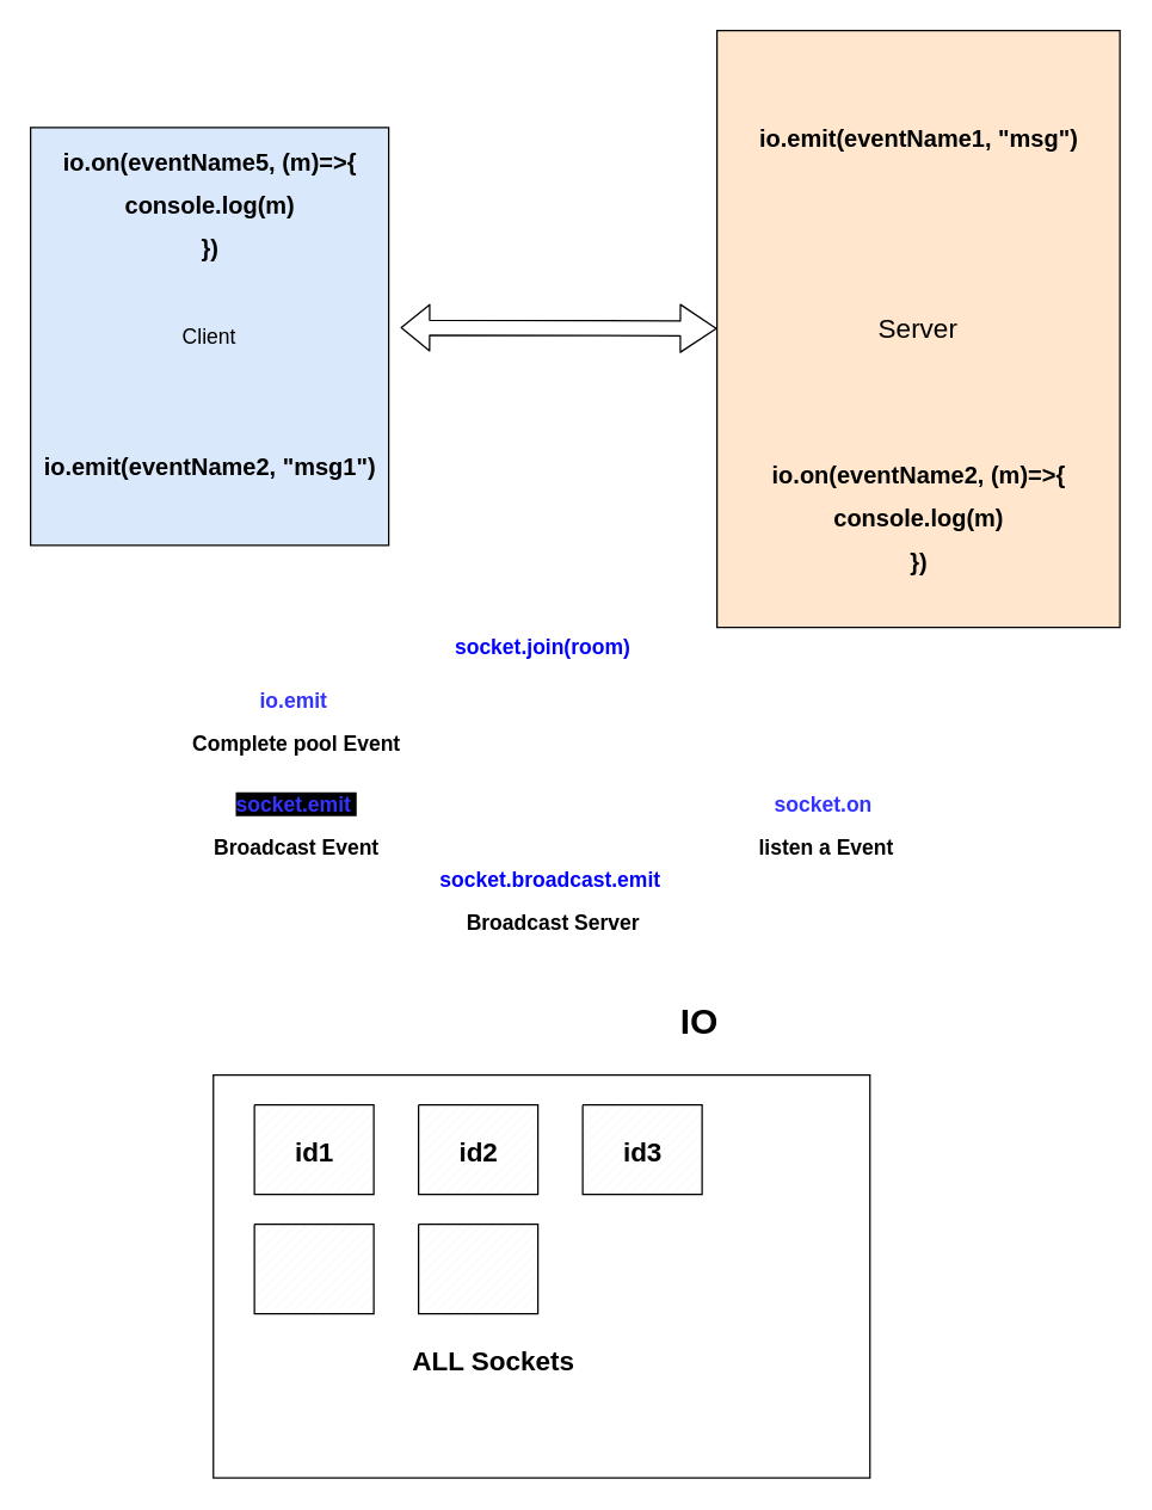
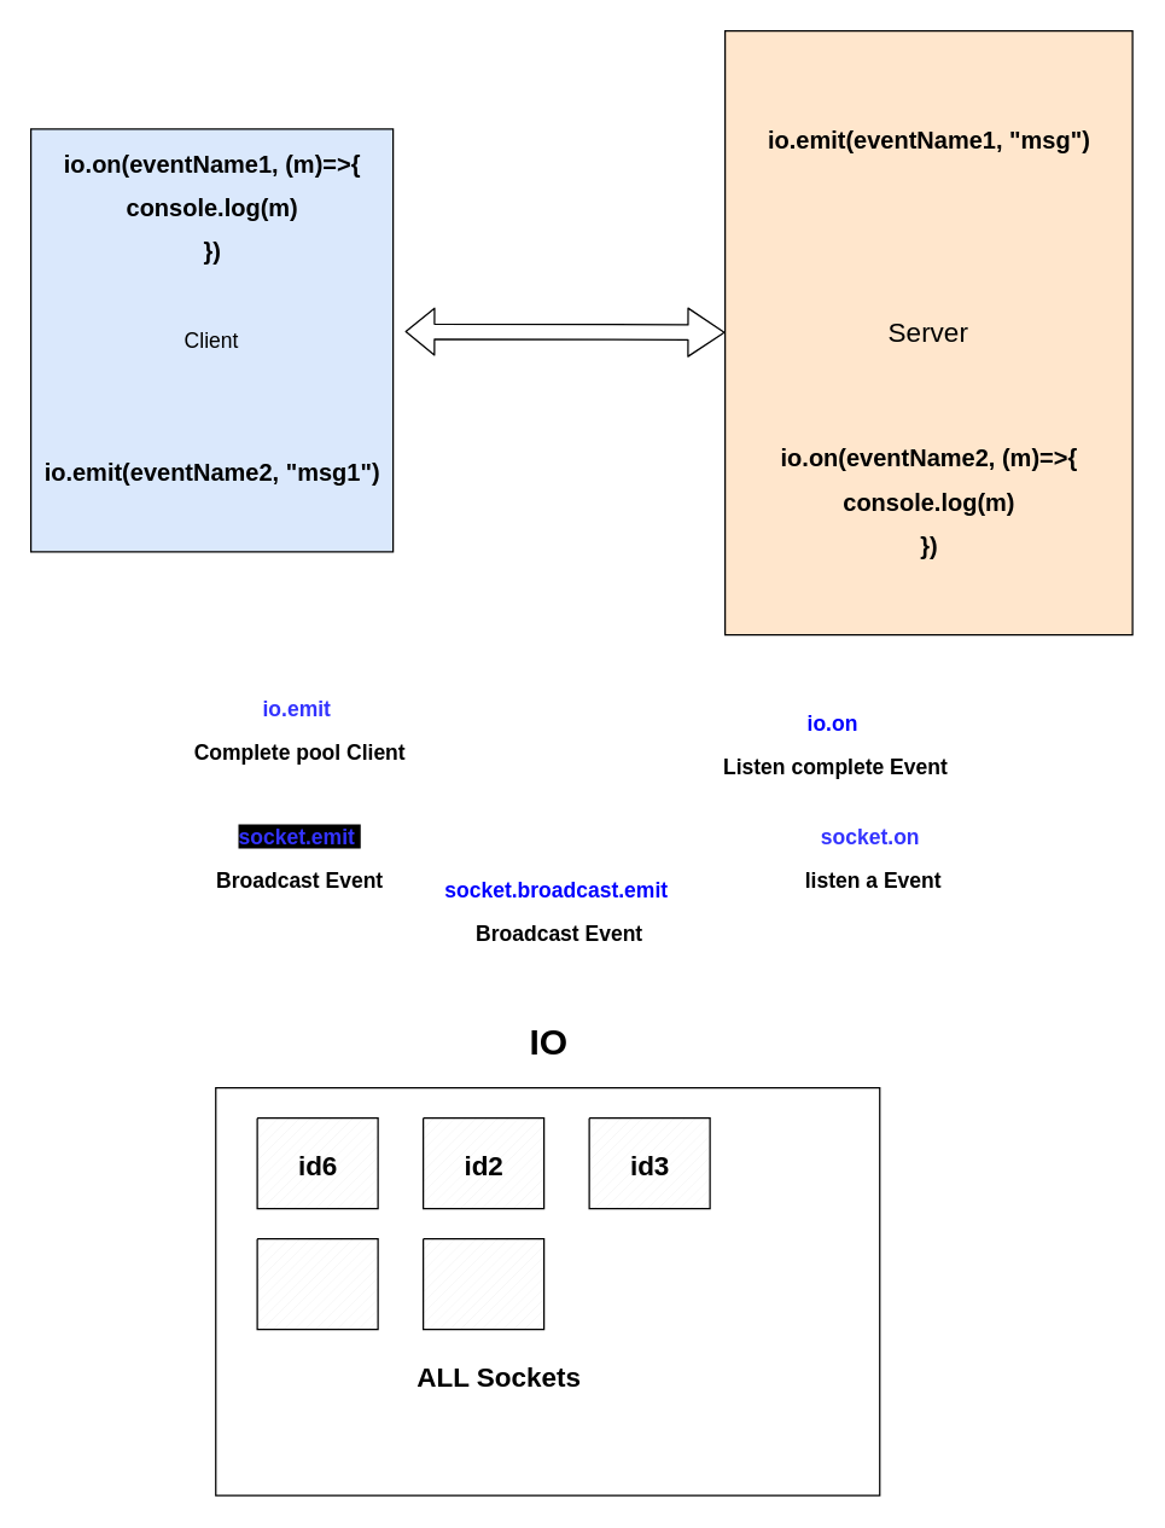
- <mxCell id="6" value="&lt;font style=&quot;font-size: 16px;&quot;&gt;io.on(eventName5, (m)=&amp;gt;{&lt;br&gt;console.log(m)&lt;br&gt;})&lt;/font&gt;" style="text;strokeColor=none;fillColor=none;html=1;fontSize=24;fontStyle=1;verticalAlign=middle;align=center;" parent="1" vertex="1"><mxGeometry x="25" y="85" width="230" height="100" as="geometry" /></mxCell>
+ <mxCell id="6" value="&lt;font style=&quot;font-size: 16px;&quot;&gt;io.on(eventName1, (m)=&amp;gt;{&lt;br&gt;console.log(m)&lt;br&gt;})&lt;/font&gt;" style="text;strokeColor=none;fillColor=none;html=1;fontSize=24;fontStyle=1;verticalAlign=middle;align=center;" parent="1" vertex="1"><mxGeometry x="25" y="85" width="230" height="100" as="geometry" /></mxCell>
- <mxCell id="7" value="&lt;font style=&quot;font-size: 16px;&quot;&gt;io.on(eventName2, (m)=&amp;gt;{&lt;br&gt;console.log(m)&lt;br&gt;})&lt;/font&gt;" style="text;strokeColor=none;fillColor=none;html=1;fontSize=24;fontStyle=1;verticalAlign=middle;align=center;" parent="1" vertex="1"><mxGeometry x="500" y="295" width="230" height="100" as="geometry" /></mxCell>
+ <mxCell id="7" value="&lt;font style=&quot;font-size: 16px;&quot;&gt;io.on(eventName2, (m)=&amp;gt;{&lt;br&gt;console.log(m)&lt;br&gt;})&lt;/font&gt;" style="text;strokeColor=none;fillColor=none;html=1;fontSize=24;fontStyle=1;verticalAlign=middle;align=center;" parent="1" vertex="1"><mxGeometry x="500" y="280" width="230" height="100" as="geometry" /></mxCell>
- <mxCell id="14" value="&lt;span style=&quot;font-size: 14px;&quot;&gt;&lt;font color=&quot;#0000ff&quot;&gt;socket.join(room)&lt;/font&gt;&lt;br&gt;&lt;/span&gt;" style="text;strokeColor=none;fillColor=none;html=1;fontSize=24;fontStyle=1;verticalAlign=middle;align=center;" parent="1" vertex="1"><mxGeometry x="300" y="400" width="125" height="60" as="geometry" /></mxCell>
- <mxCell id="9" value="&lt;span style=&quot;font-size: 14px;&quot;&gt;&lt;font color=&quot;#3333ff&quot;&gt;io.emit&lt;/font&gt;&amp;nbsp;&lt;br&gt;Complete pool Event&lt;br&gt;&lt;/span&gt;" style="text;strokeColor=none;fillColor=none;html=1;fontSize=24;fontStyle=1;verticalAlign=middle;align=center;" parent="1" vertex="1"><mxGeometry x="135" y="450" width="125" height="60" as="geometry" /></mxCell>
+ <mxCell id="9" value="&lt;span style=&quot;font-size: 14px;&quot;&gt;&lt;font color=&quot;#3333ff&quot;&gt;io.emit&lt;/font&gt;&amp;nbsp;&lt;br&gt;Complete pool Client&lt;br&gt;&lt;/span&gt;" style="text;strokeColor=none;fillColor=none;html=1;fontSize=24;fontStyle=1;verticalAlign=middle;align=center;" parent="1" vertex="1"><mxGeometry x="135" y="450" width="125" height="60" as="geometry" /></mxCell>
+ <mxCell id="10" value="&lt;span style=&quot;font-size: 14px;&quot;&gt;&lt;font color=&quot;#0000ff&quot;&gt;io.on&amp;nbsp;&lt;/font&gt;&lt;br&gt;Listen complete Event&lt;br&gt;&lt;/span&gt;" style="text;strokeColor=none;fillColor=none;html=1;fontSize=24;fontStyle=1;verticalAlign=middle;align=center;" parent="1" vertex="1"><mxGeometry x="490" y="460" width="125" height="60" as="geometry" /></mxCell>
- <mxCell id="11" value="&lt;span style=&quot;font-size: 14px;&quot;&gt;&lt;span style=&quot;background-color: rgb(0, 0, 0);&quot;&gt;&lt;font color=&quot;#3333ff&quot;&gt;socket.emit&amp;nbsp;&lt;/font&gt;&lt;/span&gt;&lt;br&gt;Broadcast Event&lt;br&gt;&lt;/span&gt;" style="text;strokeColor=none;fillColor=none;html=1;fontSize=24;fontStyle=1;verticalAlign=middle;align=center;" parent="1" vertex="1"><mxGeometry x="135" y="520" width="125" height="60" as="geometry" /></mxCell>
+ <mxCell id="11" value="&lt;span style=&quot;font-size: 14px;&quot;&gt;&lt;span style=&quot;background-color: rgb(0, 0, 0);&quot;&gt;&lt;font color=&quot;#3333ff&quot;&gt;socket.emit&amp;nbsp;&lt;/font&gt;&lt;/span&gt;&lt;br&gt;Broadcast Event&lt;br&gt;&lt;/span&gt;" style="text;strokeColor=none;fillColor=none;html=1;fontSize=24;fontStyle=1;verticalAlign=middle;align=center;" parent="1" vertex="1"><mxGeometry x="135" y="535" width="125" height="60" as="geometry" /></mxCell>
- <mxCell id="12" value="&lt;span style=&quot;font-size: 14px;&quot;&gt;&lt;font color=&quot;#3333ff&quot;&gt;socket.on&lt;/font&gt;&amp;nbsp;&lt;br&gt;listen a Event&lt;br&gt;&lt;/span&gt;" style="text;strokeColor=none;fillColor=none;html=1;fontSize=24;fontStyle=1;verticalAlign=middle;align=center;" parent="1" vertex="1"><mxGeometry x="490" y="520" width="125" height="60" as="geometry" /></mxCell>
+ <mxCell id="12" value="&lt;span style=&quot;font-size: 14px;&quot;&gt;&lt;font color=&quot;#3333ff&quot;&gt;socket.on&lt;/font&gt;&amp;nbsp;&lt;br&gt;listen a Event&lt;br&gt;&lt;/span&gt;" style="text;strokeColor=none;fillColor=none;html=1;fontSize=24;fontStyle=1;verticalAlign=middle;align=center;" parent="1" vertex="1"><mxGeometry x="515" y="535" width="125" height="60" as="geometry" /></mxCell>
- <mxCell id="13" value="&lt;span style=&quot;font-size: 14px;&quot;&gt;&lt;font color=&quot;#0000ff&quot;&gt;socket.broadcast.emit&amp;nbsp;&lt;br&gt;&lt;/font&gt;Broadcast Server&lt;br&gt;&lt;/span&gt;" style="text;strokeColor=none;fillColor=none;html=1;fontSize=24;fontStyle=1;verticalAlign=middle;align=center;" parent="1" vertex="1"><mxGeometry x="307.5" y="570" width="125" height="60" as="geometry" /></mxCell>
+ <mxCell id="13" value="&lt;span style=&quot;font-size: 14px;&quot;&gt;&lt;font color=&quot;#0000ff&quot;&gt;socket.broadcast.emit&amp;nbsp;&lt;br&gt;&lt;/font&gt;Broadcast Event&lt;br&gt;&lt;/span&gt;" style="text;strokeColor=none;fillColor=none;html=1;fontSize=24;fontStyle=1;verticalAlign=middle;align=center;" parent="1" vertex="1"><mxGeometry x="307.5" y="570" width="125" height="60" as="geometry" /></mxCell>
- <mxCell id="16" value="IO" style="text;strokeColor=none;fillColor=none;html=1;fontSize=24;fontStyle=1;verticalAlign=middle;align=center;" parent="1" vertex="1"><mxGeometry x="417.5" y="665" width="100" height="40" as="geometry" /></mxCell>
+ <mxCell id="16" value="IO" style="text;strokeColor=none;fillColor=none;html=1;fontSize=24;fontStyle=1;verticalAlign=middle;align=center;" parent="1" vertex="1"><mxGeometry x="312.5" y="670" width="100" height="40" as="geometry" /></mxCell>
- <mxCell id="23" value="&lt;font style=&quot;font-size: 18px;&quot;&gt;id1&lt;/font&gt;" style="text;strokeColor=none;fillColor=none;html=1;fontSize=24;fontStyle=1;verticalAlign=middle;align=center;" parent="1" vertex="1"><mxGeometry x="160" y="750" width="100" height="40" as="geometry" /></mxCell>
+ <mxCell id="23" value="&lt;font style=&quot;font-size: 18px;&quot;&gt;id6&lt;/font&gt;" style="text;strokeColor=none;fillColor=none;html=1;fontSize=24;fontStyle=1;verticalAlign=middle;align=center;" parent="1" vertex="1"><mxGeometry x="160" y="750" width="100" height="40" as="geometry" /></mxCell>
